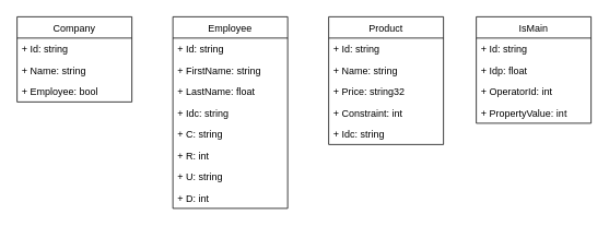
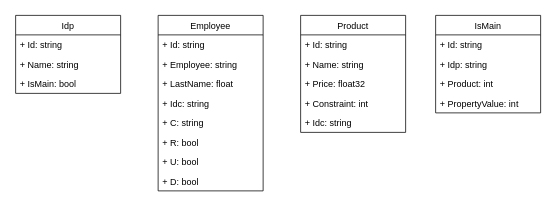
- <mxCell id="2" value="Company" style="swimlane;fontStyle=0;childLayout=stackLayout;horizontal=1;startSize=26;fillColor=none;horizontalStack=0;resizeParent=1;resizeParentMax=0;resizeLast=0;collapsible=1;marginBottom=0;" parent="1" vertex="1"><mxGeometry x="20" y="20" width="140" height="104" as="geometry" /></mxCell>
+ <mxCell id="2" value="Idp" style="swimlane;fontStyle=0;childLayout=stackLayout;horizontal=1;startSize=26;fillColor=none;horizontalStack=0;resizeParent=1;resizeParentMax=0;resizeLast=0;collapsible=1;marginBottom=0;" parent="1" vertex="1"><mxGeometry x="20" y="20" width="140" height="104" as="geometry" /></mxCell>
- <mxCell id="8" value="+ FirstName: string" style="text;strokeColor=none;fillColor=none;align=left;verticalAlign=top;spacingLeft=4;spacingRight=4;overflow=hidden;rotatable=0;points=[[0,0.5],[1,0.5]];portConstraint=eastwest;" parent="6" vertex="1"><mxGeometry y="52" width="140" height="26" as="geometry" /></mxCell>
+ <mxCell id="8" value="+ Employee: string" style="text;strokeColor=none;fillColor=none;align=left;verticalAlign=top;spacingLeft=4;spacingRight=4;overflow=hidden;rotatable=0;points=[[0,0.5],[1,0.5]];portConstraint=eastwest;" parent="6" vertex="1"><mxGeometry y="52" width="140" height="26" as="geometry" /></mxCell>
- <mxCell id="23" value="+ Idp: float" style="text;strokeColor=none;fillColor=none;align=left;verticalAlign=top;spacingLeft=4;spacingRight=4;overflow=hidden;rotatable=0;points=[[0,0.5],[1,0.5]];portConstraint=eastwest;" parent="21" vertex="1"><mxGeometry y="52" width="140" height="26" as="geometry" /></mxCell>
+ <mxCell id="23" value="+ Idp: string" style="text;strokeColor=none;fillColor=none;align=left;verticalAlign=top;spacingLeft=4;spacingRight=4;overflow=hidden;rotatable=0;points=[[0,0.5],[1,0.5]];portConstraint=eastwest;" parent="21" vertex="1"><mxGeometry y="52" width="140" height="26" as="geometry" /></mxCell>
- <mxCell id="5" value="+ Employee: bool" style="text;strokeColor=none;fillColor=none;align=left;verticalAlign=top;spacingLeft=4;spacingRight=4;overflow=hidden;rotatable=0;points=[[0,0.5],[1,0.5]];portConstraint=eastwest;" parent="2" vertex="1"><mxGeometry y="78" width="140" height="26" as="geometry" /></mxCell>
+ <mxCell id="5" value="+ IsMain: bool" style="text;strokeColor=none;fillColor=none;align=left;verticalAlign=top;spacingLeft=4;spacingRight=4;overflow=hidden;rotatable=0;points=[[0,0.5],[1,0.5]];portConstraint=eastwest;" parent="2" vertex="1"><mxGeometry y="78" width="140" height="26" as="geometry" /></mxCell>
- <mxCell id="18" value="+ Price: string32" style="text;strokeColor=none;fillColor=none;align=left;verticalAlign=top;spacingLeft=4;spacingRight=4;overflow=hidden;rotatable=0;points=[[0,0.5],[1,0.5]];portConstraint=eastwest;" parent="15" vertex="1"><mxGeometry y="78" width="140" height="26" as="geometry" /></mxCell>
+ <mxCell id="18" value="+ Price: float32" style="text;strokeColor=none;fillColor=none;align=left;verticalAlign=top;spacingLeft=4;spacingRight=4;overflow=hidden;rotatable=0;points=[[0,0.5],[1,0.5]];portConstraint=eastwest;" parent="15" vertex="1"><mxGeometry y="78" width="140" height="26" as="geometry" /></mxCell>
- <mxCell id="24" value="+ OperatorId: int" style="text;strokeColor=none;fillColor=none;align=left;verticalAlign=top;spacingLeft=4;spacingRight=4;overflow=hidden;rotatable=0;points=[[0,0.5],[1,0.5]];portConstraint=eastwest;" parent="21" vertex="1"><mxGeometry y="78" width="140" height="26" as="geometry" /></mxCell>
+ <mxCell id="24" value="+ Product: int" style="text;strokeColor=none;fillColor=none;align=left;verticalAlign=top;spacingLeft=4;spacingRight=4;overflow=hidden;rotatable=0;points=[[0,0.5],[1,0.5]];portConstraint=eastwest;" parent="21" vertex="1"><mxGeometry y="78" width="140" height="26" as="geometry" /></mxCell>
- <mxCell id="12" value="+ R: int" style="text;strokeColor=none;fillColor=none;align=left;verticalAlign=top;spacingLeft=4;spacingRight=4;overflow=hidden;rotatable=0;points=[[0,0.5],[1,0.5]];portConstraint=eastwest;" parent="6" vertex="1"><mxGeometry y="156" width="140" height="26" as="geometry" /></mxCell>
+ <mxCell id="12" value="+ R: bool" style="text;strokeColor=none;fillColor=none;align=left;verticalAlign=top;spacingLeft=4;spacingRight=4;overflow=hidden;rotatable=0;points=[[0,0.5],[1,0.5]];portConstraint=eastwest;" parent="6" vertex="1"><mxGeometry y="156" width="140" height="26" as="geometry" /></mxCell>
- <mxCell id="13" value="+ U: string" style="text;strokeColor=none;fillColor=none;align=left;verticalAlign=top;spacingLeft=4;spacingRight=4;overflow=hidden;rotatable=0;points=[[0,0.5],[1,0.5]];portConstraint=eastwest;" parent="6" vertex="1"><mxGeometry y="182" width="140" height="26" as="geometry" /></mxCell>
+ <mxCell id="13" value="+ U: bool" style="text;strokeColor=none;fillColor=none;align=left;verticalAlign=top;spacingLeft=4;spacingRight=4;overflow=hidden;rotatable=0;points=[[0,0.5],[1,0.5]];portConstraint=eastwest;" parent="6" vertex="1"><mxGeometry y="182" width="140" height="26" as="geometry" /></mxCell>
- <mxCell id="14" value="+ D: int" style="text;strokeColor=none;fillColor=none;align=left;verticalAlign=top;spacingLeft=4;spacingRight=4;overflow=hidden;rotatable=0;points=[[0,0.5],[1,0.5]];portConstraint=eastwest;" parent="6" vertex="1"><mxGeometry y="208" width="140" height="26" as="geometry" /></mxCell>
+ <mxCell id="14" value="+ D: bool" style="text;strokeColor=none;fillColor=none;align=left;verticalAlign=top;spacingLeft=4;spacingRight=4;overflow=hidden;rotatable=0;points=[[0,0.5],[1,0.5]];portConstraint=eastwest;" parent="6" vertex="1"><mxGeometry y="208" width="140" height="26" as="geometry" /></mxCell>
